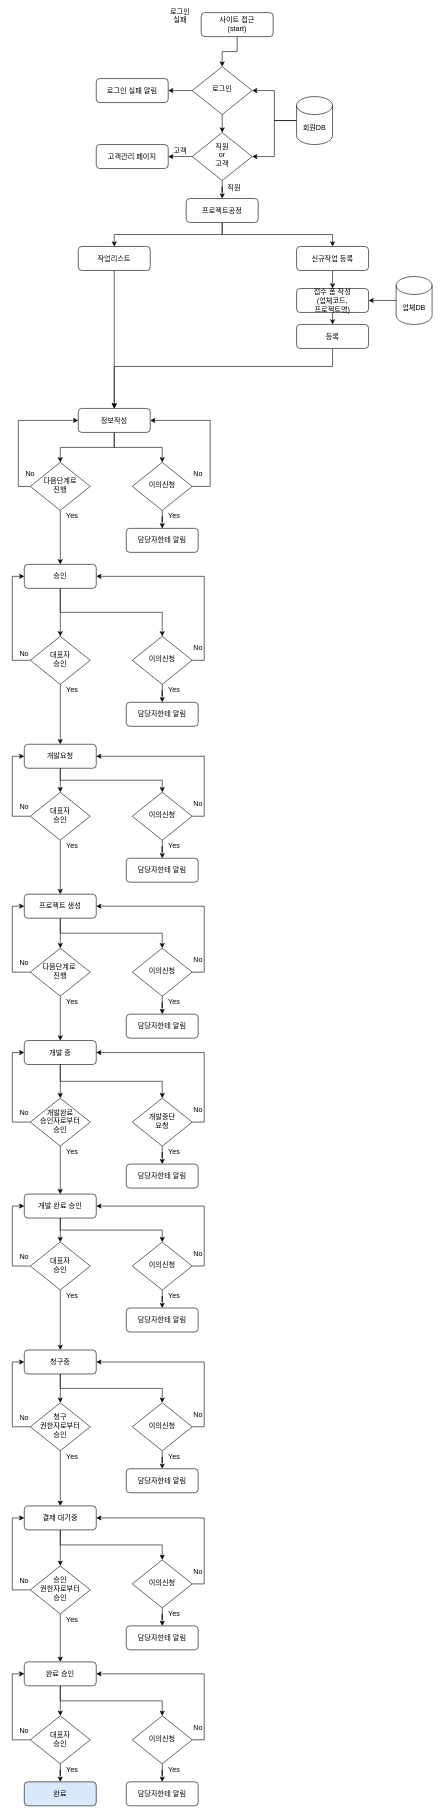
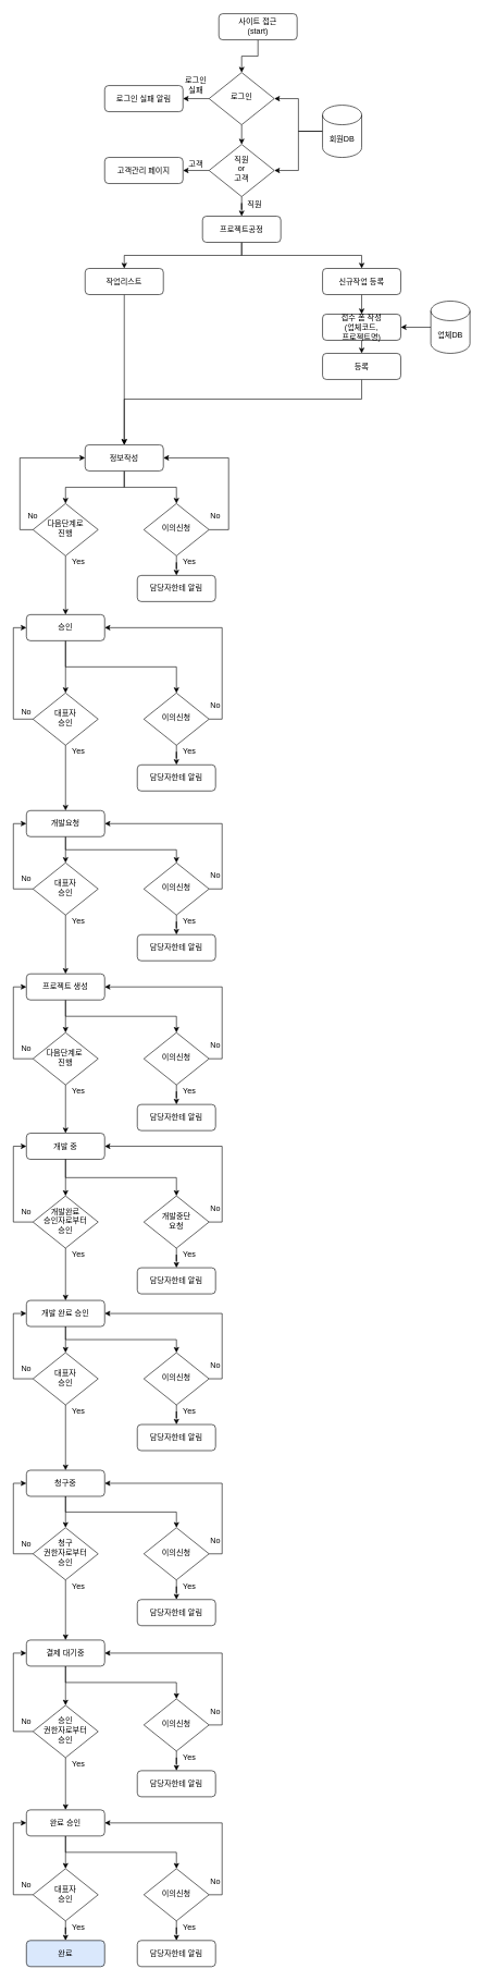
- <mxCell id="7" value="로그인실패" style="text;html=1;strokeColor=none;fillColor=none;align=center;verticalAlign=middle;whiteSpace=wrap;rounded=0;" vertex="1" parent="1"><mxGeometry x="280" y="15" width="40" height="20" as="geometry" /></mxCell>
+ <mxCell id="7" value="로그인실패" style="text;html=1;strokeColor=none;fillColor=none;align=center;verticalAlign=middle;whiteSpace=wrap;rounded=0;" vertex="1" parent="1"><mxGeometry x="280" y="120" width="40" height="20" as="geometry" /></mxCell>
